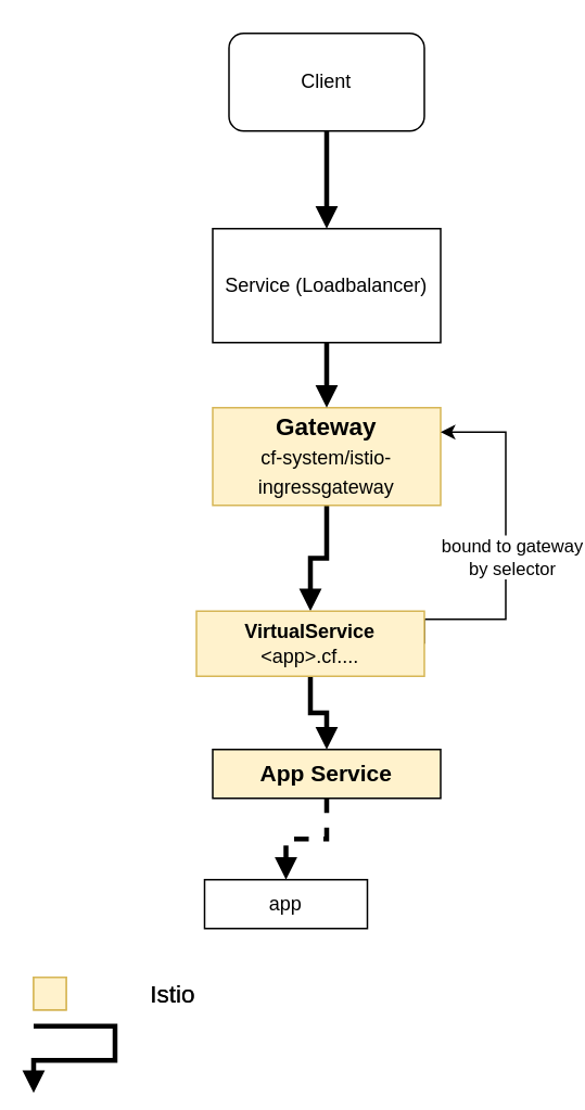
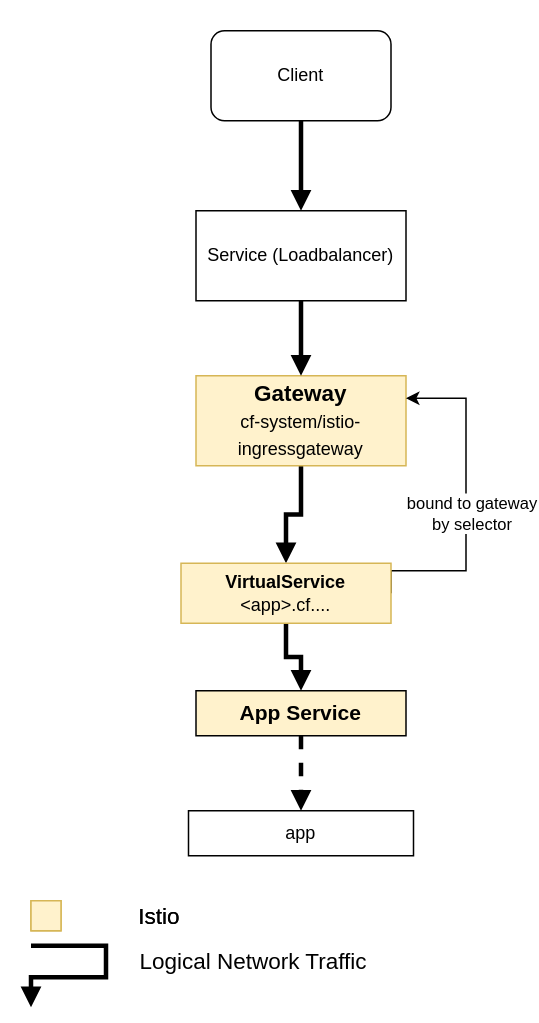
- <mxCell id="23" value="Service (Loadbalancer)" style="rounded=0;whiteSpace=wrap;html=1;" vertex="1" parent="1"><mxGeometry x="130" y="140" width="140" height="70" as="geometry" /></mxCell>
+ <mxCell id="23" value="Service (Loadbalancer)" style="rounded=0;whiteSpace=wrap;html=1;" vertex="1" parent="1"><mxGeometry x="130" y="140" width="140" height="60" as="geometry" /></mxCell>
- <mxCell id="15" value="app" style="rounded=0;whiteSpace=wrap;html=1;" vertex="1" parent="1"><mxGeometry x="125" y="540" width="100" height="30" as="geometry" /></mxCell>
+ <mxCell id="15" value="app" style="rounded=0;whiteSpace=wrap;html=1;" vertex="1" parent="1"><mxGeometry x="125" y="540" width="150" height="30" as="geometry" /></mxCell>
+ <mxCell id="21" value="Logical Network Traffic" style="text;html=1;strokeColor=none;fillColor=none;align=center;verticalAlign=middle;whiteSpace=wrap;rounded=0;labelBackgroundColor=none;fontSize=15;" vertex="1" parent="19"><mxGeometry x="67" width="163" height="20" as="geometry" /></mxCell>
